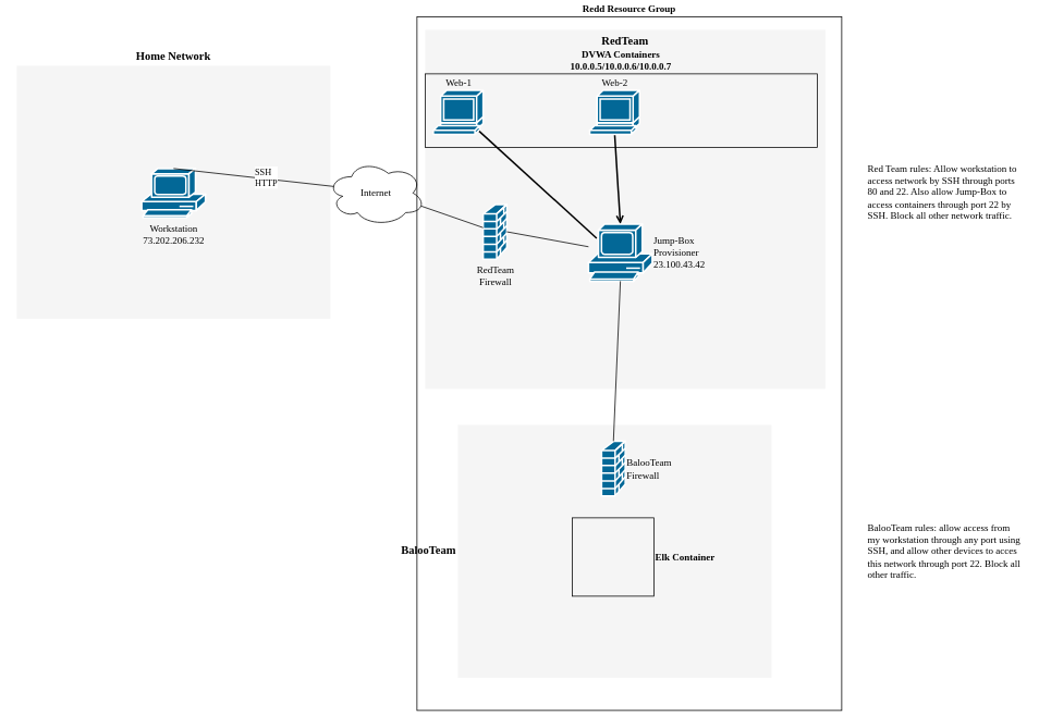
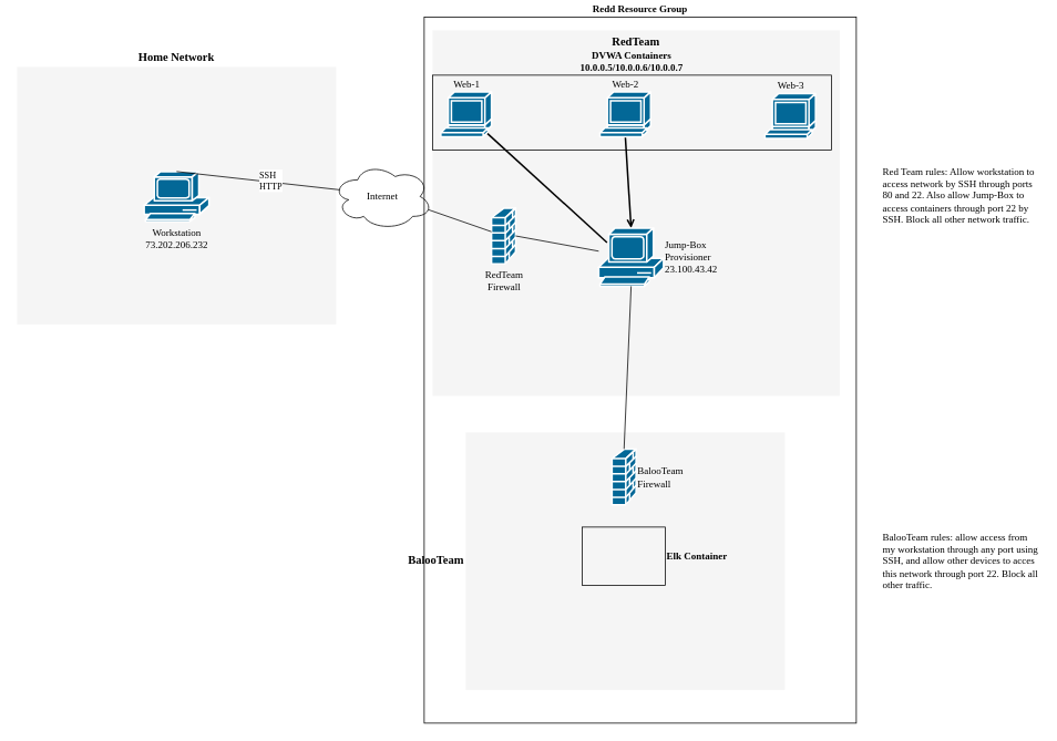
+ <mxCell id="15" value="Web-3" style="shape=mxgraph.cisco.computers_and_peripherals.terminal;html=1;pointerEvents=1;dashed=0;fillColor=#036897;strokeColor=#ffffff;strokeWidth=2;verticalLabelPosition=top;verticalAlign=bottom;align=center;outlineConnect=0;fontFamily=Verdana;labelPosition=center;" parent="1" vertex="1"><mxGeometry x="920" y="112" width="61" height="54" as="geometry" /></mxCell>
- <mxCell id="21" value="&lt;b&gt;Elk Container&lt;/b&gt;" style="rounded=0;whiteSpace=wrap;html=1;fillColor=none;fontFamily=Verdana;fontSize=12;labelPosition=right;verticalLabelPosition=middle;align=left;verticalAlign=middle;" parent="1" vertex="1"><mxGeometry x="700" y="634" width="100" height="96" as="geometry" /></mxCell>
+ <mxCell id="21" value="&lt;b&gt;Elk Container&lt;/b&gt;" style="rounded=0;whiteSpace=wrap;html=1;fillColor=none;fontFamily=Verdana;fontSize=12;labelPosition=right;verticalLabelPosition=middle;align=left;verticalAlign=middle;" parent="1" vertex="1"><mxGeometry x="700" y="634" width="100" height="70" as="geometry" /></mxCell>
